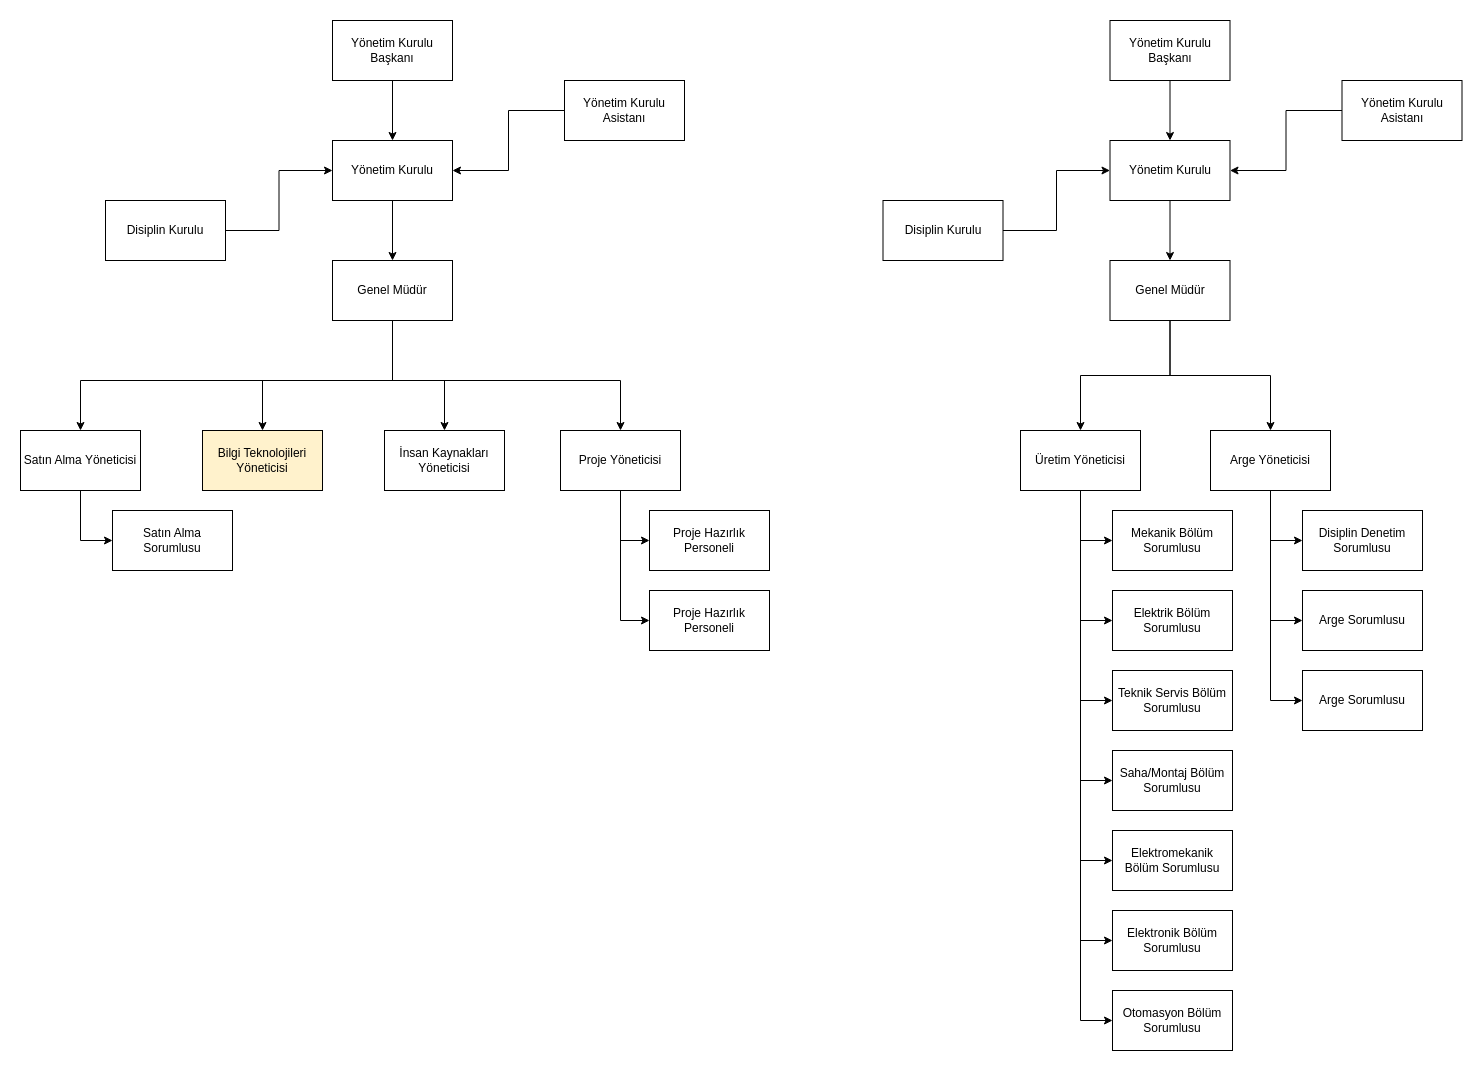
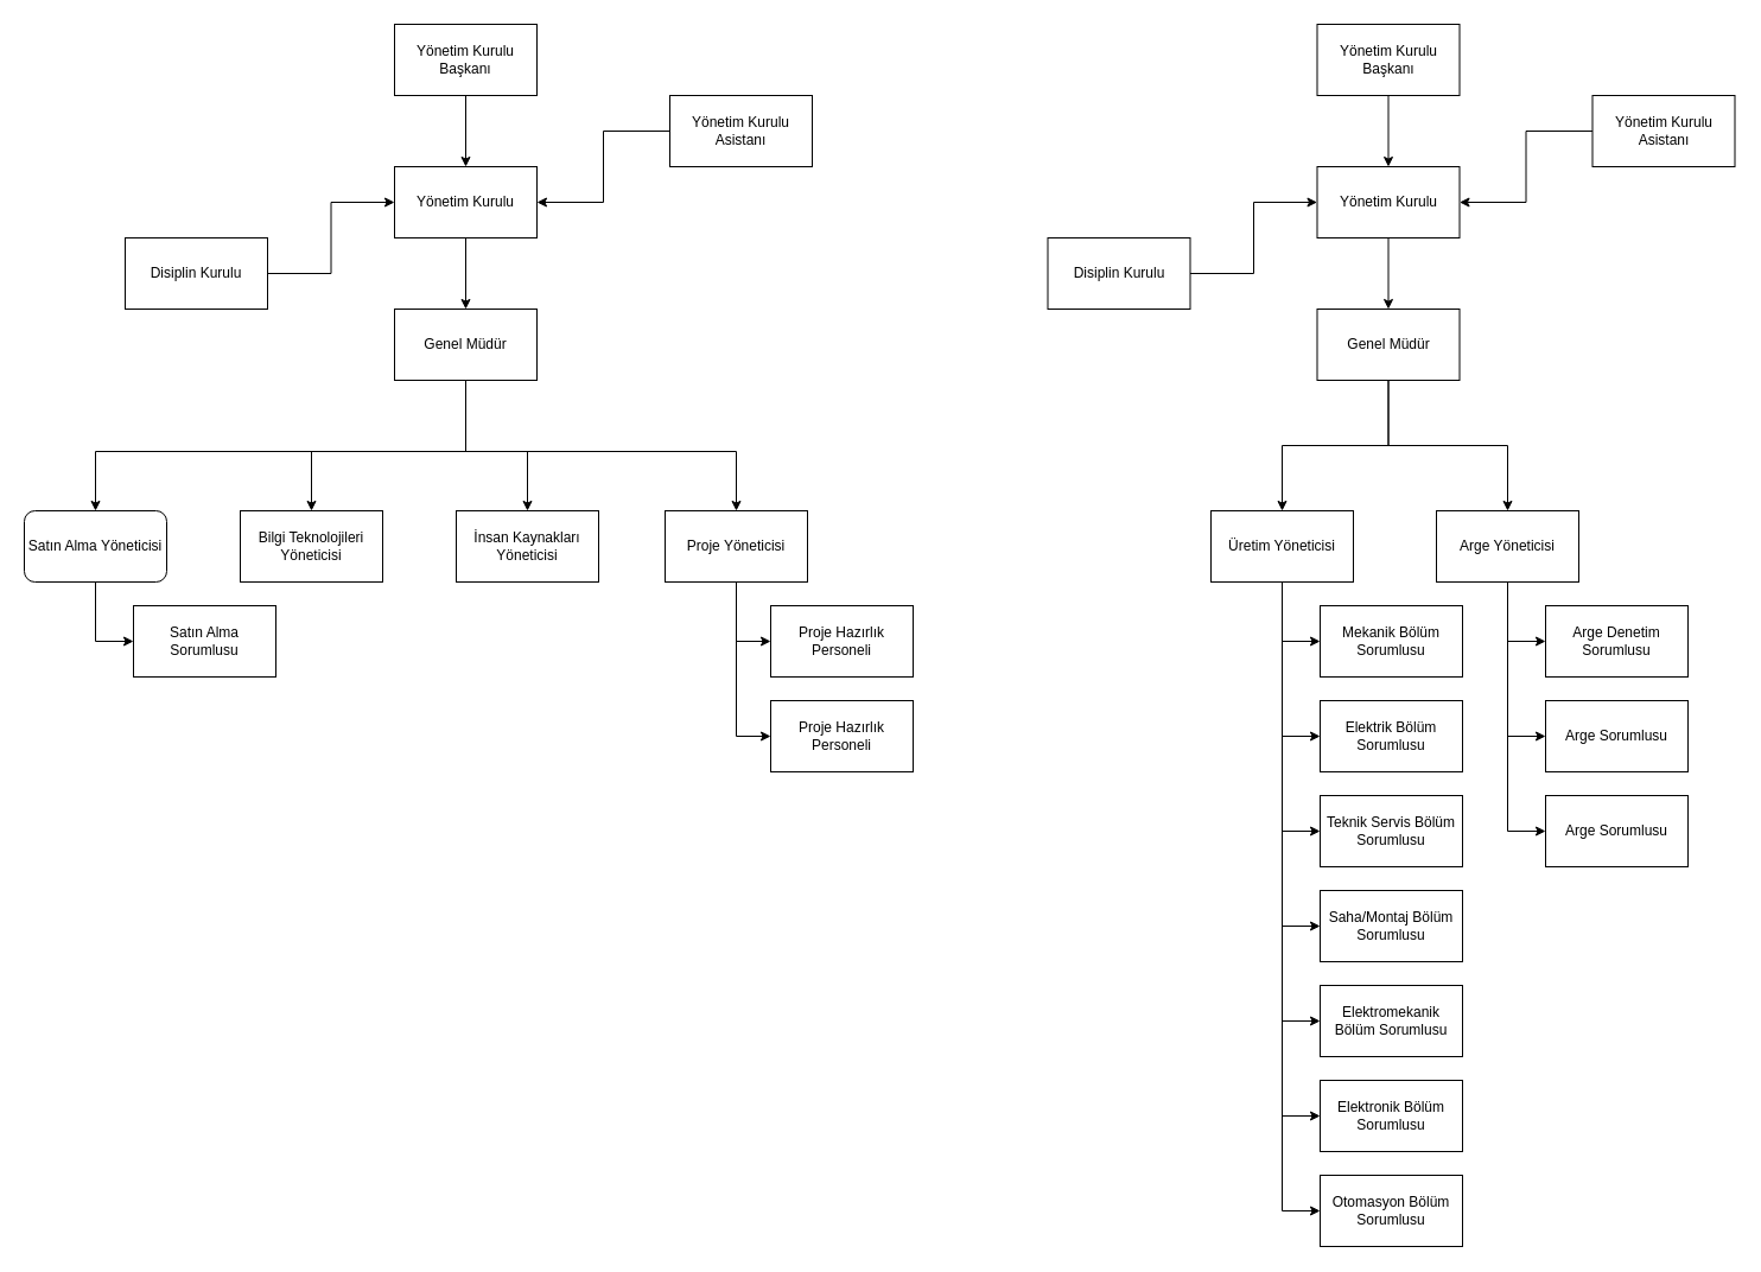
- <mxCell id="32" value="Satın Alma Yöneticisi" style="rounded=0;whiteSpace=wrap;html=1;" vertex="1" parent="1"><mxGeometry x="20" y="430" width="120" height="60" as="geometry" /></mxCell>
+ <mxCell id="32" value="Satın Alma Yöneticisi" style="whiteSpace=wrap;html=1;rounded=1;" vertex="1" parent="1"><mxGeometry x="20" y="430" width="120" height="60" as="geometry" /></mxCell>
- <mxCell id="15" value="Bilgi Teknolojileri Yöneticisi" style="rounded=0;whiteSpace=wrap;html=1;fillColor=#fff2cc;" vertex="1" parent="1"><mxGeometry x="202" y="430" width="120" height="60" as="geometry" /></mxCell>
+ <mxCell id="15" value="Bilgi Teknolojileri Yöneticisi" style="rounded=0;whiteSpace=wrap;html=1;" vertex="1" parent="1"><mxGeometry x="202" y="430" width="120" height="60" as="geometry" /></mxCell>
- <mxCell id="34" value="Disiplin Denetim Sorumlusu" style="rounded=0;whiteSpace=wrap;html=1;" vertex="1" parent="1"><mxGeometry x="1302" y="510" width="120" height="60" as="geometry" /></mxCell>
+ <mxCell id="34" value="Arge Denetim Sorumlusu" style="rounded=0;whiteSpace=wrap;html=1;" vertex="1" parent="1"><mxGeometry x="1302" y="510" width="120" height="60" as="geometry" /></mxCell>
